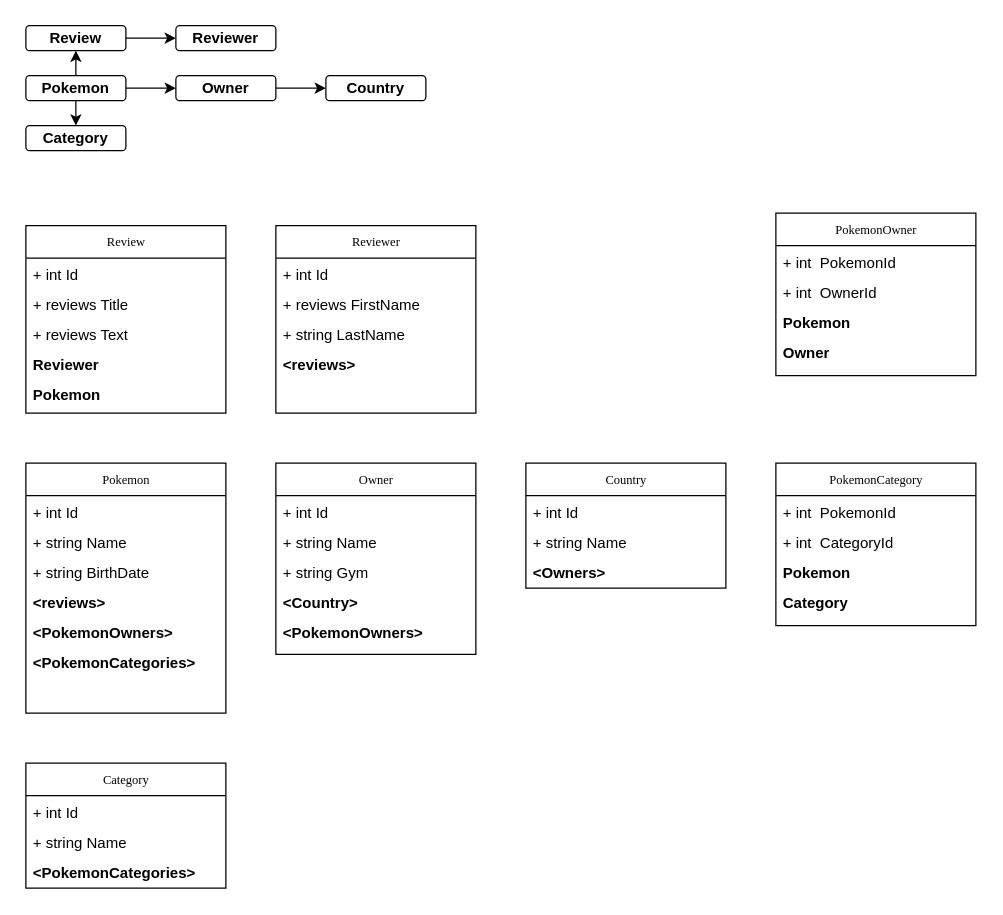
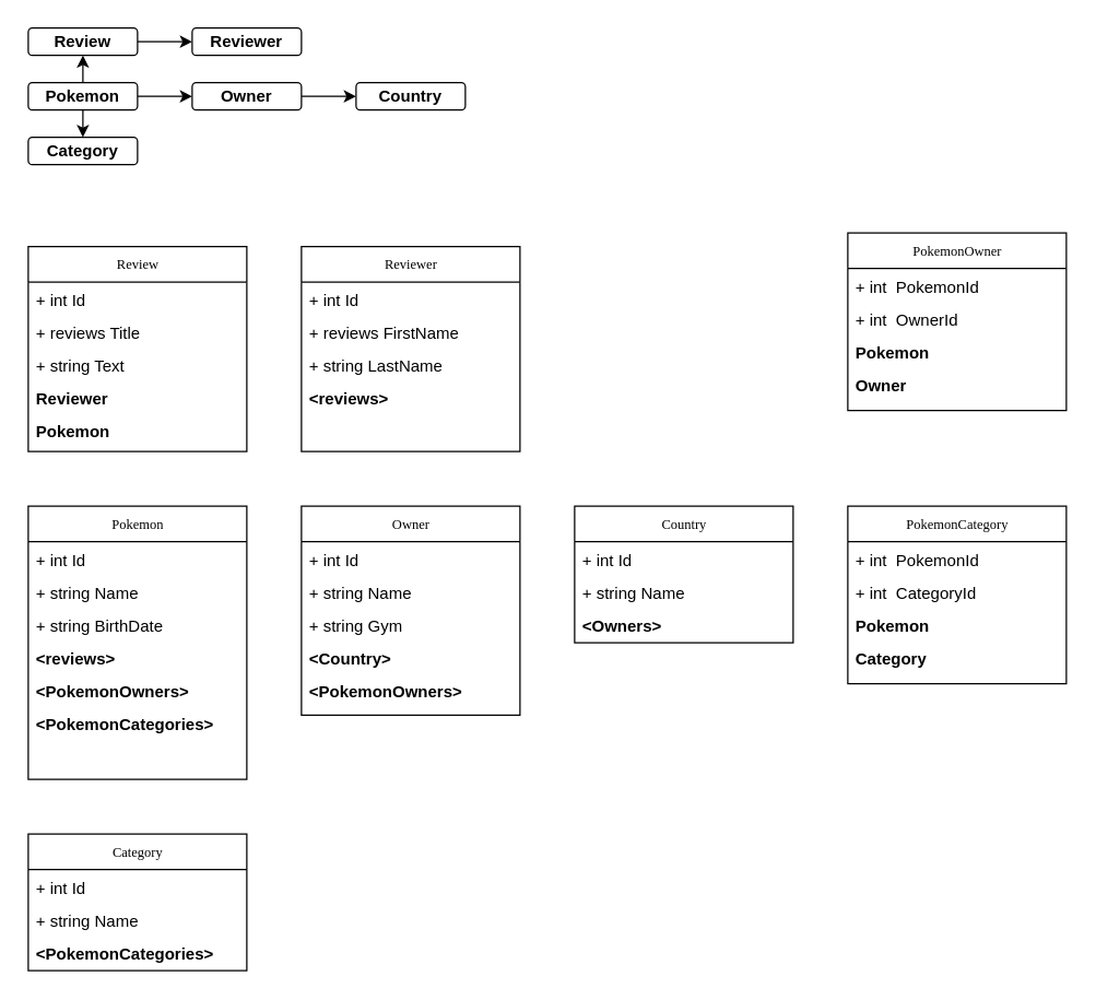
- <mxCell id="26" value="+ reviews Text" style="text;html=1;strokeColor=none;fillColor=none;align=left;verticalAlign=top;spacingLeft=4;spacingRight=4;whiteSpace=wrap;overflow=hidden;rotatable=0;points=[[0,0.5],[1,0.5]];portConstraint=eastwest;" vertex="1" parent="23"><mxGeometry y="74" width="160" height="24" as="geometry" /></mxCell>
+ <mxCell id="26" value="+ string Text" style="text;html=1;strokeColor=none;fillColor=none;align=left;verticalAlign=top;spacingLeft=4;spacingRight=4;whiteSpace=wrap;overflow=hidden;rotatable=0;points=[[0,0.5],[1,0.5]];portConstraint=eastwest;" vertex="1" parent="23"><mxGeometry y="74" width="160" height="24" as="geometry" /></mxCell>
